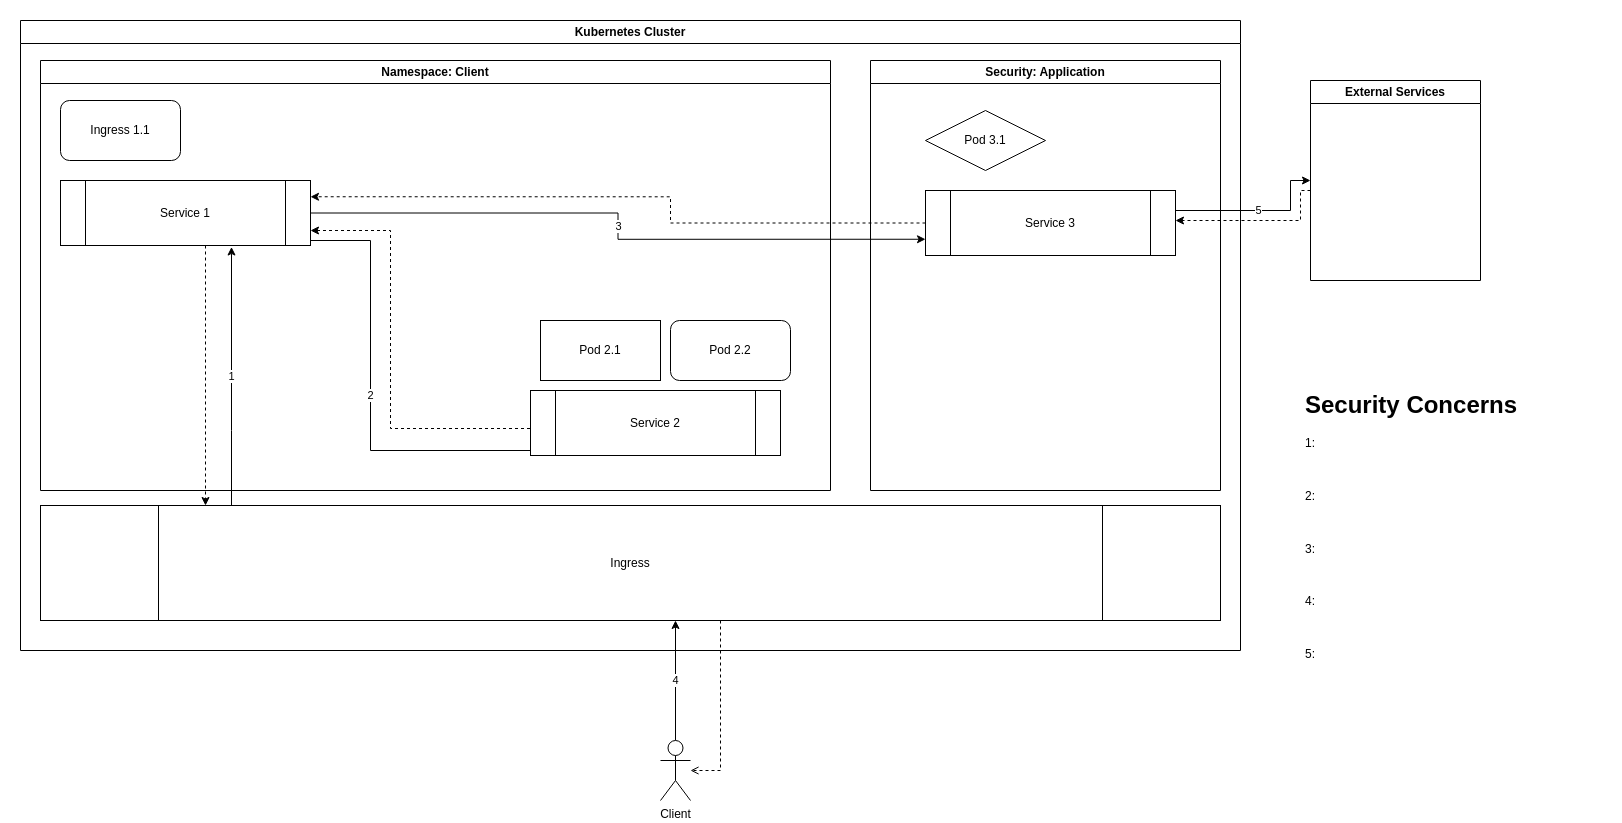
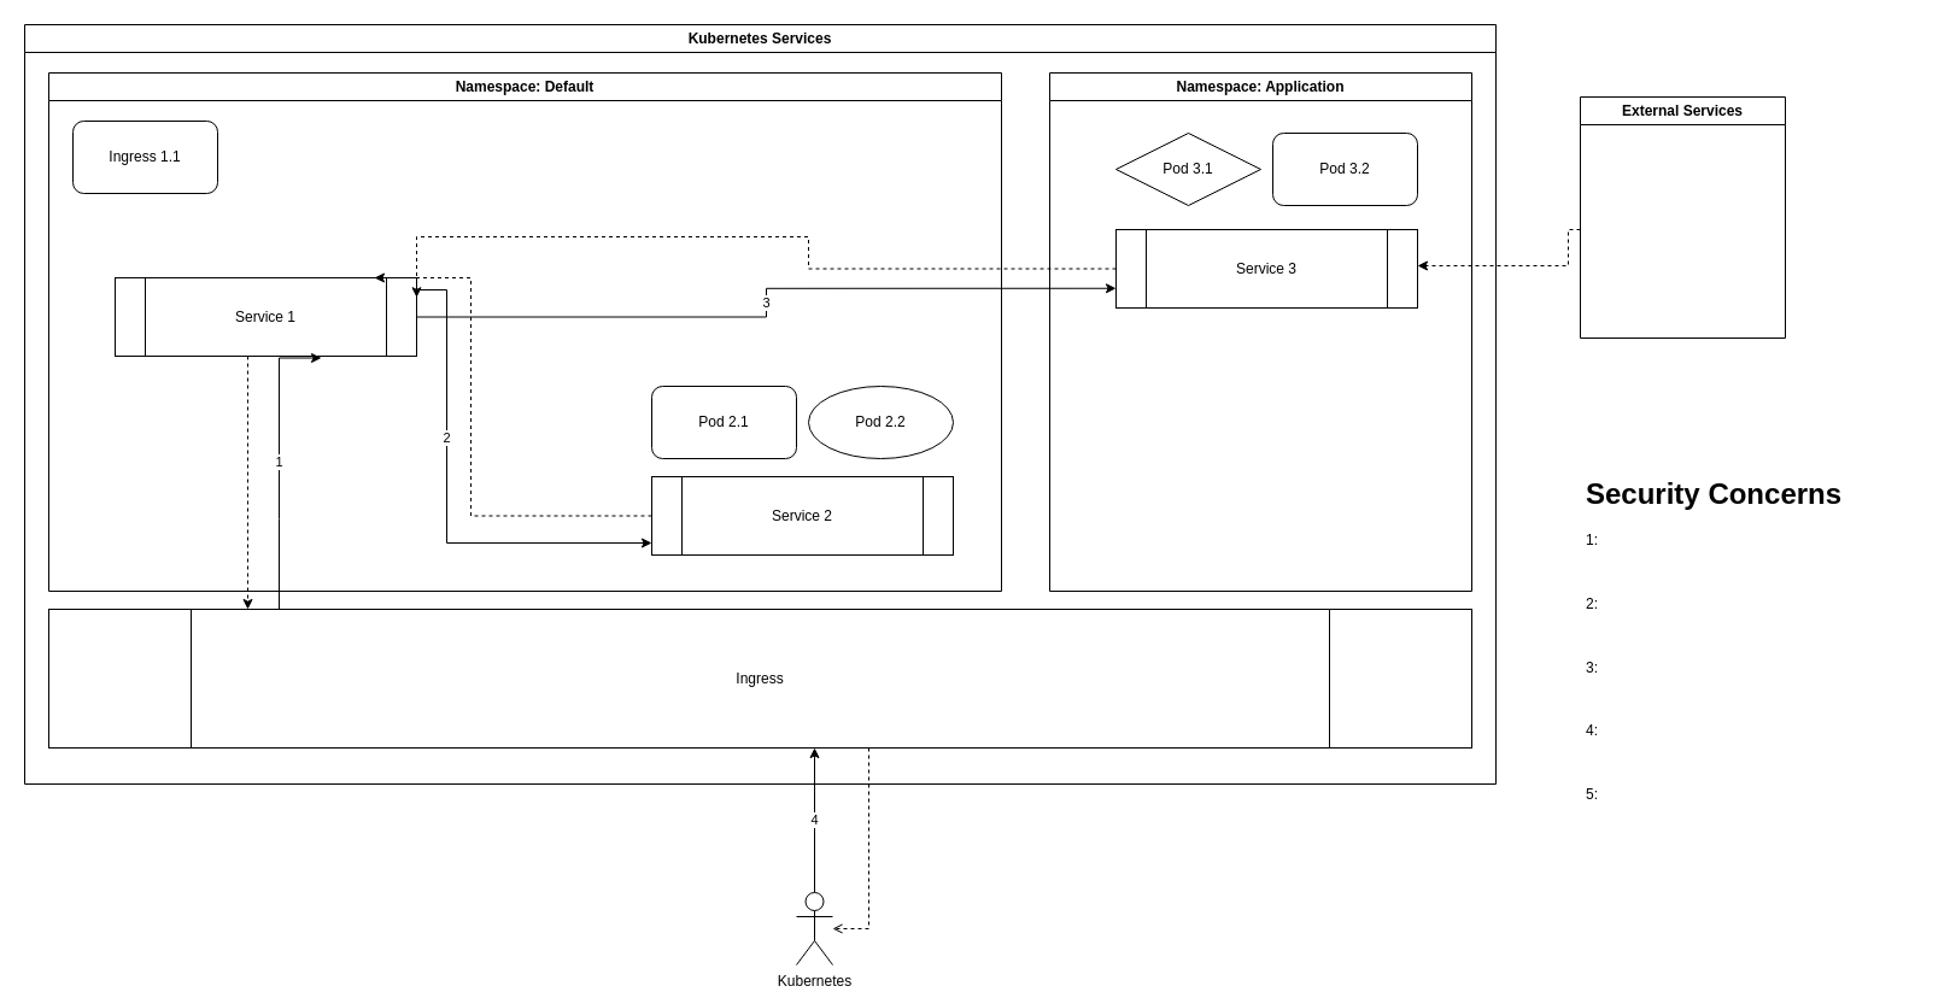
- <mxCell id="2" value="Kubernetes Cluster" style="swimlane;whiteSpace=wrap;html=1;" parent="1" vertex="1"><mxGeometry x="20" y="20" width="1220" height="630" as="geometry" /></mxCell>
+ <mxCell id="2" value="Kubernetes Services" style="swimlane;whiteSpace=wrap;html=1;" parent="1" vertex="1"><mxGeometry x="20" y="20" width="1220" height="630" as="geometry" /></mxCell>
- <mxCell id="3" value="Namespace: Client" style="swimlane;whiteSpace=wrap;html=1;" parent="2" vertex="1"><mxGeometry x="20" y="40" width="790" height="430" as="geometry" /></mxCell>
+ <mxCell id="3" value="Namespace: Default" style="swimlane;whiteSpace=wrap;html=1;" parent="2" vertex="1"><mxGeometry x="20" y="40" width="790" height="430" as="geometry" /></mxCell>
- <mxCell id="11" value="Security: Application" style="swimlane;whiteSpace=wrap;html=1;" parent="2" vertex="1"><mxGeometry x="850" y="40" width="350" height="430" as="geometry" /></mxCell>
+ <mxCell id="11" value="Namespace: Application" style="swimlane;whiteSpace=wrap;html=1;" parent="2" vertex="1"><mxGeometry x="850" y="40" width="350" height="430" as="geometry" /></mxCell>
+ <mxCell id="14" value="Pod 3.2" style="rounded=1;whiteSpace=wrap;html=1;" parent="11" vertex="1"><mxGeometry x="185" y="50" width="120" height="60" as="geometry" /></mxCell>
- <mxCell id="25" value="5" style="edgeStyle=orthogonalEdgeStyle;rounded=0;orthogonalLoop=1;jettySize=auto;html=1;entryX=0;entryY=0.5;entryDx=0;entryDy=0;" parent="1" source="12" target="24" edge="1"><mxGeometry relative="1" as="geometry"><mxPoint x="1400" y="170" as="targetPoint" /><Array as="points"><mxPoint x="1290" y="210" /><mxPoint x="1290" y="180" /></Array></mxGeometry></mxCell>
- <mxCell id="5" value="Service 1" style="shape=process;whiteSpace=wrap;html=1;backgroundOutline=1;" parent="3" vertex="1"><mxGeometry x="20" y="120" width="250" height="65" as="geometry" /></mxCell>
+ <mxCell id="5" value="Service 1" style="shape=process;whiteSpace=wrap;html=1;backgroundOutline=1;" parent="3" vertex="1"><mxGeometry x="55" y="170" width="250" height="65" as="geometry" /></mxCell>
- <mxCell id="9" value="Pod 2.1" style="whiteSpace=wrap;html=1;rounded=0;" parent="3" vertex="1"><mxGeometry x="500" y="260" width="120" height="60" as="geometry" /></mxCell>
+ <mxCell id="9" value="Pod 2.1" style="rounded=1;whiteSpace=wrap;html=1;" parent="3" vertex="1"><mxGeometry x="500" y="260" width="120" height="60" as="geometry" /></mxCell>
- <mxCell id="10" value="Pod 2.2" style="rounded=1;whiteSpace=wrap;html=1;" parent="3" vertex="1"><mxGeometry x="630" y="260" width="120" height="60" as="geometry" /></mxCell>
+ <mxCell id="10" value="Pod 2.2" style="ellipse;whiteSpace=wrap;html=1;" parent="3" vertex="1"><mxGeometry x="630" y="260" width="120" height="60" as="geometry" /></mxCell>
- <mxCell id="7" value="Service 2" style="shape=process;whiteSpace=wrap;html=1;backgroundOutline=1;" parent="3" vertex="1"><mxGeometry x="490" y="330" width="250" height="65" as="geometry" /></mxCell>
+ <mxCell id="7" value="Service 2" style="shape=process;whiteSpace=wrap;html=1;backgroundOutline=1;" parent="3" vertex="1"><mxGeometry x="500" y="335" width="250" height="65" as="geometry" /></mxCell>
- <mxCell id="26" value="&lt;h1&gt;Security Concerns&lt;/h1&gt;&lt;p&gt;1:&lt;/p&gt;&lt;p&gt;&amp;nbsp;&lt;/p&gt;&lt;p&gt;2:&lt;/p&gt;&lt;p&gt;&lt;br&gt;&lt;/p&gt;&lt;p&gt;3:&amp;nbsp;&lt;/p&gt;&lt;p&gt;&lt;br&gt;&lt;/p&gt;&lt;p&gt;4:&amp;nbsp;&lt;/p&gt;&lt;p&gt;&lt;br&gt;&lt;/p&gt;&lt;p&gt;5:&lt;/p&gt;&lt;p&gt;&lt;br&gt;&lt;/p&gt;&lt;p&gt;&lt;br&gt;&lt;/p&gt;" style="text;html=1;strokeColor=none;fillColor=none;spacing=5;spacingTop=-20;whiteSpace=wrap;overflow=hidden;rounded=0;" parent="1" vertex="1"><mxGeometry x="1300" y="385" width="290" height="400" as="geometry" /></mxCell>
+ <mxCell id="26" value="&lt;h1&gt;Security Concerns&lt;/h1&gt;&lt;p&gt;1:&lt;/p&gt;&lt;p&gt;&amp;nbsp;&lt;/p&gt;&lt;p&gt;2:&lt;/p&gt;&lt;p&gt;&lt;br&gt;&lt;/p&gt;&lt;p&gt;3:&amp;nbsp;&lt;/p&gt;&lt;p&gt;&lt;br&gt;&lt;/p&gt;&lt;p&gt;4:&amp;nbsp;&lt;/p&gt;&lt;p&gt;&lt;br&gt;&lt;/p&gt;&lt;p&gt;5:&lt;/p&gt;&lt;p&gt;&lt;br&gt;&lt;/p&gt;&lt;p&gt;&lt;br&gt;&lt;/p&gt;" style="text;html=1;strokeColor=none;fillColor=none;spacing=5;spacingTop=-20;whiteSpace=wrap;overflow=hidden;rounded=0;" parent="1" vertex="1"><mxGeometry x="1310" y="390" width="290" height="400" as="geometry" /></mxCell>
- <mxCell id="21" value="Client" style="shape=umlActor;verticalLabelPosition=bottom;verticalAlign=top;html=1;outlineConnect=0;" parent="1" vertex="1"><mxGeometry x="660" y="740" width="30" height="60" as="geometry" /></mxCell>
+ <mxCell id="21" value="Kubernetes" style="shape=umlActor;verticalLabelPosition=bottom;verticalAlign=top;html=1;outlineConnect=0;" parent="1" vertex="1"><mxGeometry x="660" y="740" width="30" height="60" as="geometry" /></mxCell>
